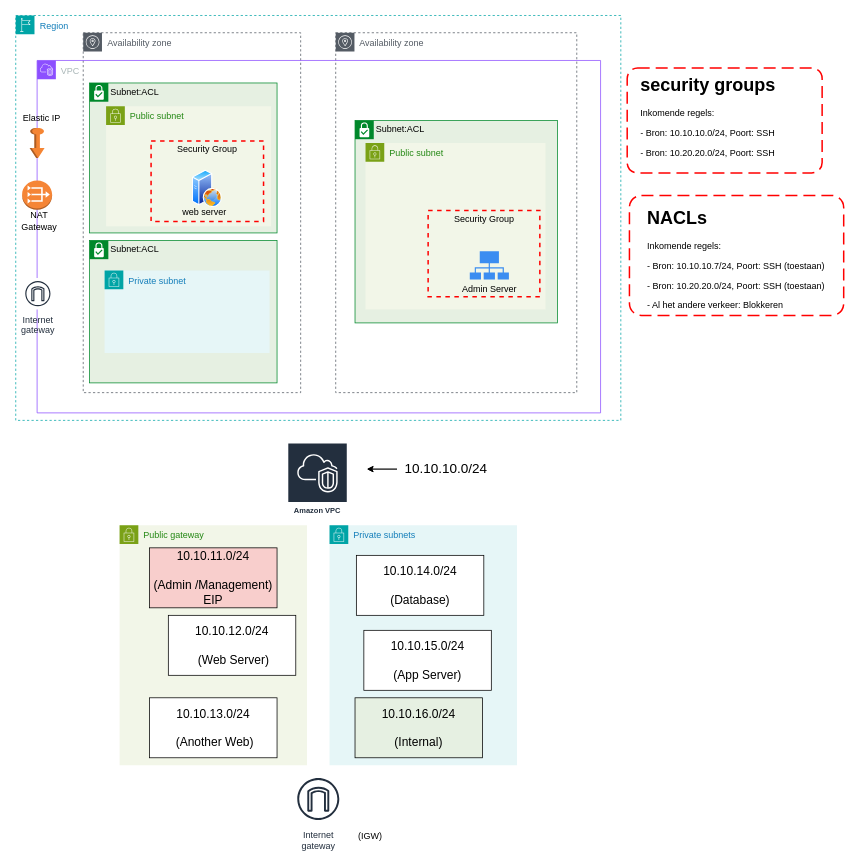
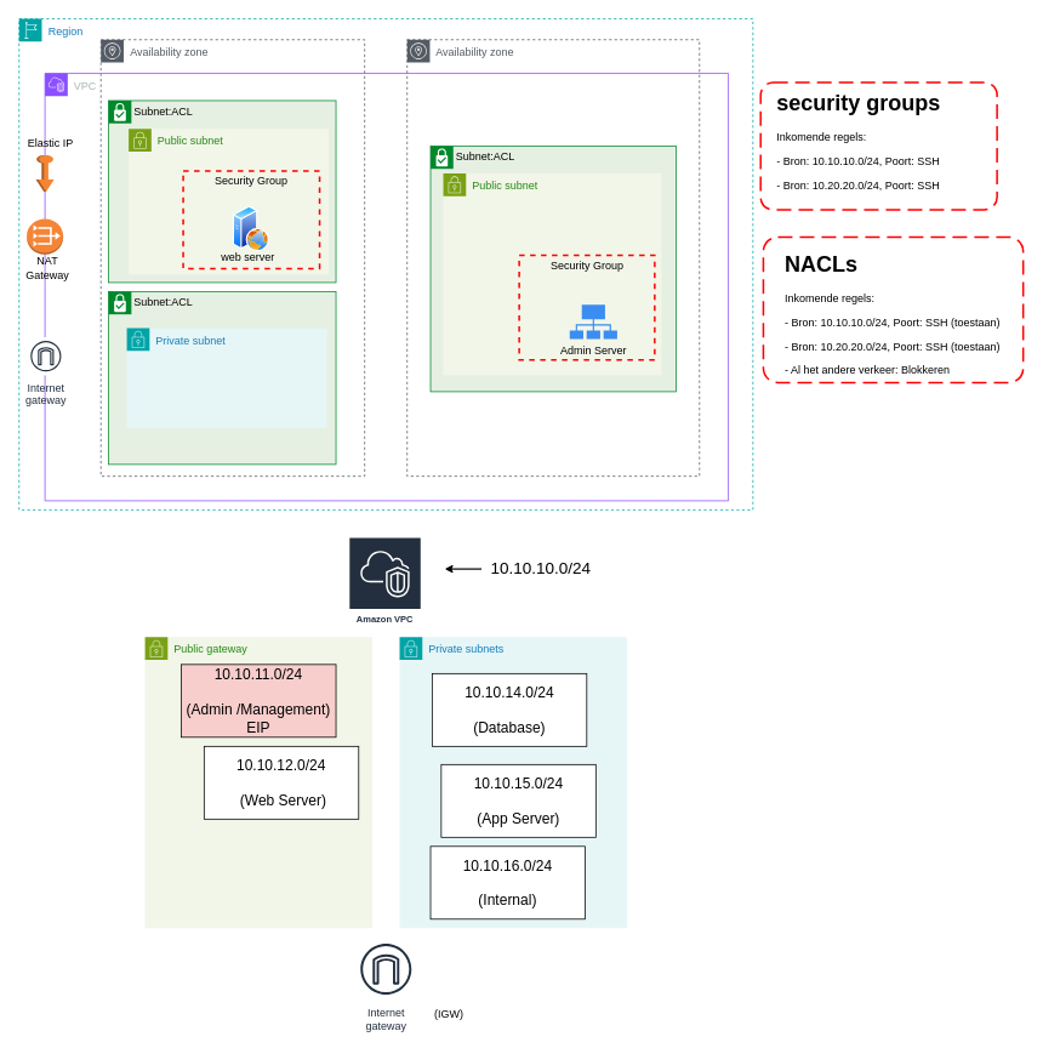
- <mxCell id="29" value="&lt;h1&gt;NACLs&lt;/h1&gt;&lt;p&gt;Inkomende regels:&lt;/p&gt;&lt;p&gt;- Bron: 10.10.10.7/24, Poort: SSH (toestaan)&lt;/p&gt;&lt;p&gt;- Bron: 10.20.20.0/24, Poort: SSH (toestaan)&lt;/p&gt;&lt;p&gt;- Al het andere verkeer: Blokkeren&lt;/p&gt;&lt;div&gt;&lt;br&gt;&lt;/div&gt;" style="text;html=1;strokeColor=none;fillColor=none;spacing=5;spacingTop=-20;whiteSpace=wrap;overflow=hidden;rounded=0;" parent="28" vertex="1"><mxGeometry x="19" y="10" width="251" height="160" as="geometry" /></mxCell>
+ <mxCell id="29" value="&lt;h1&gt;NACLs&lt;/h1&gt;&lt;p&gt;Inkomende regels:&lt;/p&gt;&lt;p&gt;- Bron: 10.10.10.0/24, Poort: SSH (toestaan)&lt;/p&gt;&lt;p&gt;- Bron: 10.20.20.0/24, Poort: SSH (toestaan)&lt;/p&gt;&lt;p&gt;- Al het andere verkeer: Blokkeren&lt;/p&gt;&lt;div&gt;&lt;br&gt;&lt;/div&gt;" style="text;html=1;strokeColor=none;fillColor=none;spacing=5;spacingTop=-20;whiteSpace=wrap;overflow=hidden;rounded=0;" parent="28" vertex="1"><mxGeometry x="19" y="10" width="251" height="160" as="geometry" /></mxCell>
- <mxCell id="36" value="&lt;font style=&quot;font-size: 16px;&quot;&gt;10.10.13.0/24&lt;br&gt;&lt;br&gt;&amp;nbsp;(Another Web)&lt;/font&gt;" style="whiteSpace=wrap;html=1;align=center;treeFolding=1;treeMoving=1;newEdgeStyle={&quot;edgeStyle&quot;:&quot;elbowEdgeStyle&quot;,&quot;startArrow&quot;:&quot;none&quot;,&quot;endArrow&quot;:&quot;none&quot;};" parent="33" vertex="1"><mxGeometry x="40" y="230" width="170" height="80" as="geometry" /></mxCell>
- <mxCell id="40" value="&lt;font style=&quot;font-size: 16px;&quot;&gt;10.10.16.0/24&lt;br&gt;&lt;br&gt;(Internal)&lt;/font&gt;" style="whiteSpace=wrap;html=1;align=center;treeFolding=1;treeMoving=1;newEdgeStyle={&quot;edgeStyle&quot;:&quot;elbowEdgeStyle&quot;,&quot;startArrow&quot;:&quot;none&quot;,&quot;endArrow&quot;:&quot;none&quot;};fillColor=#e6f0e2;" parent="37" vertex="1"><mxGeometry x="34" y="230" width="170" height="80" as="geometry" /></mxCell>
+ <mxCell id="40" value="&lt;font style=&quot;font-size: 16px;&quot;&gt;10.10.16.0/24&lt;br&gt;&lt;br&gt;(Internal)&lt;/font&gt;" style="whiteSpace=wrap;html=1;align=center;treeFolding=1;treeMoving=1;newEdgeStyle={&quot;edgeStyle&quot;:&quot;elbowEdgeStyle&quot;,&quot;startArrow&quot;:&quot;none&quot;,&quot;endArrow&quot;:&quot;none&quot;};" parent="37" vertex="1"><mxGeometry x="34" y="230" width="170" height="80" as="geometry" /></mxCell>
